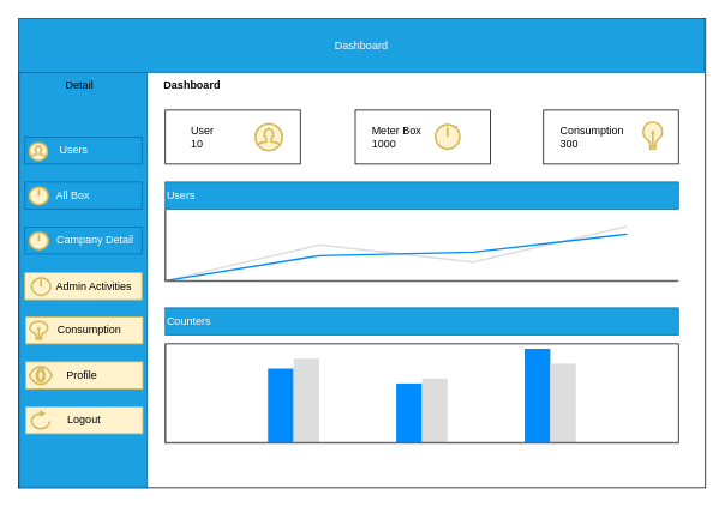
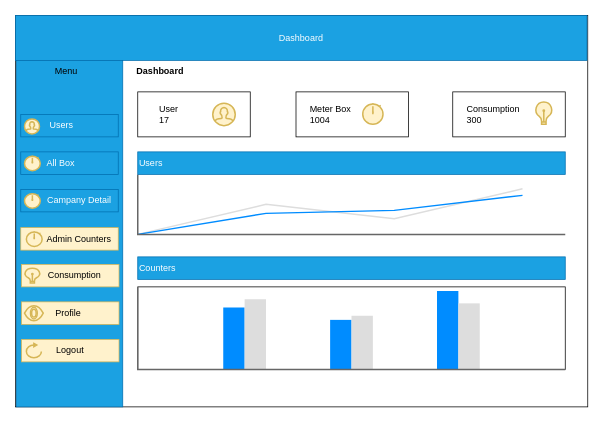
- <mxCell id="5" value="Detail" style="text;html=1;align=center;verticalAlign=middle;whiteSpace=wrap;rounded=0;" parent="1" vertex="1"><mxGeometry x="23" y="80" width="130" height="30" as="geometry" /></mxCell>
+ <mxCell id="5" value="Menu" style="text;html=1;align=center;verticalAlign=middle;whiteSpace=wrap;rounded=0;" parent="1" vertex="1"><mxGeometry x="23" y="80" width="130" height="30" as="geometry" /></mxCell>
- <mxCell id="11" value="&amp;nbsp; &amp;nbsp; &amp;nbsp; &amp;nbsp; User&lt;br&gt;&amp;nbsp; &amp;nbsp; &amp;nbsp; &amp;nbsp; 10" style="rounded=0;whiteSpace=wrap;html=1;gradientColor=none;align=left;" parent="1" vertex="1"><mxGeometry x="183" y="122" width="150" height="60" as="geometry" /></mxCell>
+ <mxCell id="11" value="&amp;nbsp; &amp;nbsp; &amp;nbsp; &amp;nbsp; User&lt;br&gt;&amp;nbsp; &amp;nbsp; &amp;nbsp; &amp;nbsp; 17" style="rounded=0;whiteSpace=wrap;html=1;gradientColor=none;align=left;" parent="1" vertex="1"><mxGeometry x="183" y="122" width="150" height="60" as="geometry" /></mxCell>
- <mxCell id="13" value="&amp;nbsp; &amp;nbsp; &amp;nbsp;Meter Box&lt;br&gt;&amp;nbsp; &amp;nbsp; &amp;nbsp;1000" style="rounded=0;whiteSpace=wrap;html=1;gradientColor=none;align=left;" parent="1" vertex="1"><mxGeometry x="394" y="122" width="150" height="60" as="geometry" /></mxCell>
+ <mxCell id="13" value="&amp;nbsp; &amp;nbsp; &amp;nbsp;Meter Box&lt;br&gt;&amp;nbsp; &amp;nbsp; &amp;nbsp;1004" style="rounded=0;whiteSpace=wrap;html=1;gradientColor=none;align=left;" parent="1" vertex="1"><mxGeometry x="394" y="122" width="150" height="60" as="geometry" /></mxCell>
- <mxCell id="28" value="&amp;nbsp; &amp;nbsp; &amp;nbsp; &amp;nbsp; &amp;nbsp; Admin Activities" style="text;html=1;align=left;verticalAlign=middle;whiteSpace=wrap;rounded=0;strokeColor=#d6b656;fillColor=#fff2cc;" parent="1" vertex="1"><mxGeometry x="27" y="303" width="130" height="30" as="geometry" /></mxCell>
+ <mxCell id="28" value="&amp;nbsp; &amp;nbsp; &amp;nbsp; &amp;nbsp; &amp;nbsp; Admin Counters" style="text;html=1;align=left;verticalAlign=middle;whiteSpace=wrap;rounded=0;strokeColor=#d6b656;fillColor=#fff2cc;" parent="1" vertex="1"><mxGeometry x="27" y="303" width="130" height="30" as="geometry" /></mxCell>
